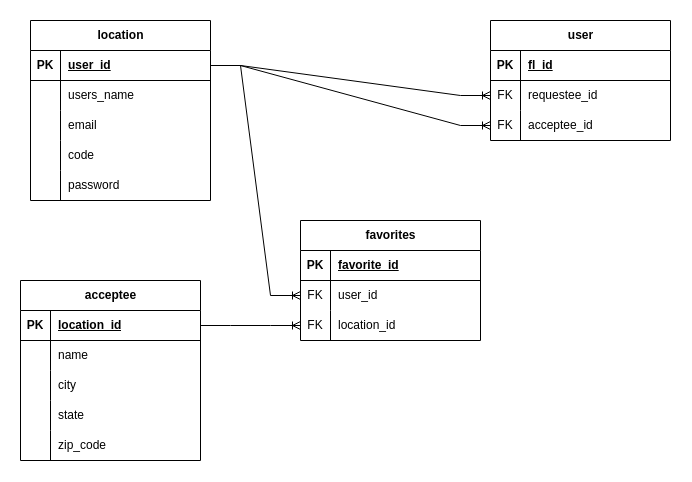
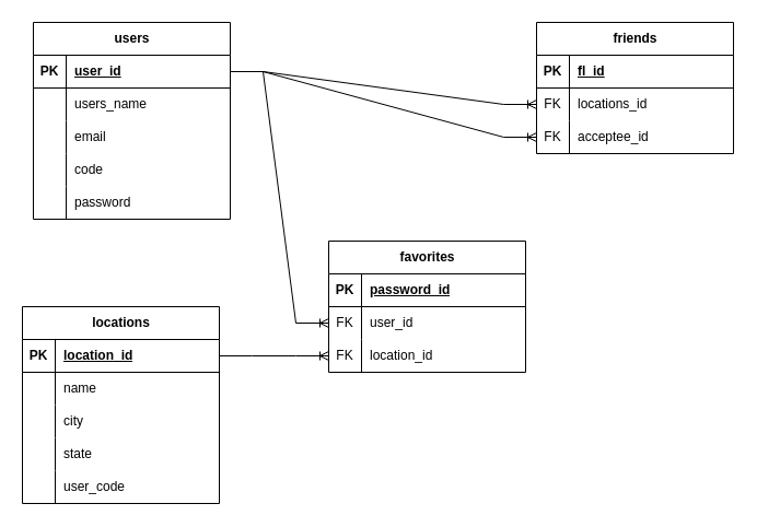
- <mxCell id="2" value="location" style="shape=table;startSize=30;container=1;collapsible=1;childLayout=tableLayout;fixedRows=1;rowLines=0;fontStyle=1;align=center;resizeLast=1;html=1;" vertex="1" parent="1"><mxGeometry x="30" y="20" width="180" height="180" as="geometry" /></mxCell>
+ <mxCell id="2" value="users" style="shape=table;startSize=30;container=1;collapsible=1;childLayout=tableLayout;fixedRows=1;rowLines=0;fontStyle=1;align=center;resizeLast=1;html=1;" vertex="1" parent="1"><mxGeometry x="30" y="20" width="180" height="180" as="geometry" /></mxCell>
- <mxCell id="18" value="user" style="shape=table;startSize=30;container=1;collapsible=1;childLayout=tableLayout;fixedRows=1;rowLines=0;fontStyle=1;align=center;resizeLast=1;html=1;" vertex="1" parent="1"><mxGeometry x="490" y="20" width="180" height="120" as="geometry" /></mxCell>
+ <mxCell id="18" value="friends" style="shape=table;startSize=30;container=1;collapsible=1;childLayout=tableLayout;fixedRows=1;rowLines=0;fontStyle=1;align=center;resizeLast=1;html=1;" vertex="1" parent="1"><mxGeometry x="490" y="20" width="180" height="120" as="geometry" /></mxCell>
- <mxCell id="24" value="requestee_id" style="shape=partialRectangle;connectable=0;fillColor=none;top=0;left=0;bottom=0;right=0;align=left;spacingLeft=6;overflow=hidden;whiteSpace=wrap;html=1;" vertex="1" parent="22"><mxGeometry x="30" width="150" height="30" as="geometry"><mxRectangle width="150" height="30" as="alternateBounds" /></mxGeometry></mxCell>
+ <mxCell id="24" value="locations_id" style="shape=partialRectangle;connectable=0;fillColor=none;top=0;left=0;bottom=0;right=0;align=left;spacingLeft=6;overflow=hidden;whiteSpace=wrap;html=1;" vertex="1" parent="22"><mxGeometry x="30" width="150" height="30" as="geometry"><mxRectangle width="150" height="30" as="alternateBounds" /></mxGeometry></mxCell>
- <mxCell id="47" value="favorite_id" style="shape=partialRectangle;connectable=0;fillColor=none;top=0;left=0;bottom=0;right=0;align=left;spacingLeft=6;fontStyle=5;overflow=hidden;whiteSpace=wrap;html=1;" vertex="1" parent="45"><mxGeometry x="30" width="150" height="30" as="geometry"><mxRectangle width="150" height="30" as="alternateBounds" /></mxGeometry></mxCell>
+ <mxCell id="47" value="password_id" style="shape=partialRectangle;connectable=0;fillColor=none;top=0;left=0;bottom=0;right=0;align=left;spacingLeft=6;fontStyle=5;overflow=hidden;whiteSpace=wrap;html=1;" vertex="1" parent="45"><mxGeometry x="30" width="150" height="30" as="geometry"><mxRectangle width="150" height="30" as="alternateBounds" /></mxGeometry></mxCell>
- <mxCell id="28" value="acceptee" style="shape=table;startSize=30;container=1;collapsible=1;childLayout=tableLayout;fixedRows=1;rowLines=0;fontStyle=1;align=center;resizeLast=1;html=1;" vertex="1" parent="1"><mxGeometry x="20" y="280" width="180" height="180" as="geometry" /></mxCell>
+ <mxCell id="28" value="locations" style="shape=table;startSize=30;container=1;collapsible=1;childLayout=tableLayout;fixedRows=1;rowLines=0;fontStyle=1;align=center;resizeLast=1;html=1;" vertex="1" parent="1"><mxGeometry x="20" y="280" width="180" height="180" as="geometry" /></mxCell>
- <mxCell id="43" value="zip_code" style="shape=partialRectangle;connectable=0;fillColor=none;top=0;left=0;bottom=0;right=0;align=left;spacingLeft=6;overflow=hidden;whiteSpace=wrap;html=1;" vertex="1" parent="41"><mxGeometry x="30" width="150" height="30" as="geometry"><mxRectangle width="150" height="30" as="alternateBounds" /></mxGeometry></mxCell>
+ <mxCell id="43" value="user_code" style="shape=partialRectangle;connectable=0;fillColor=none;top=0;left=0;bottom=0;right=0;align=left;spacingLeft=6;overflow=hidden;whiteSpace=wrap;html=1;" vertex="1" parent="41"><mxGeometry x="30" width="150" height="30" as="geometry"><mxRectangle width="150" height="30" as="alternateBounds" /></mxGeometry></mxCell>
